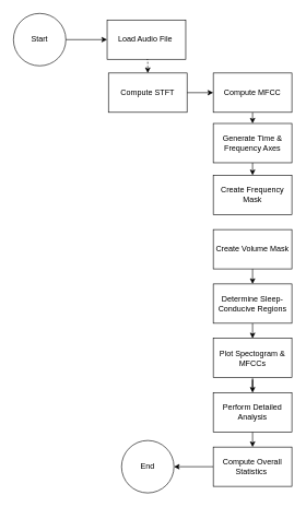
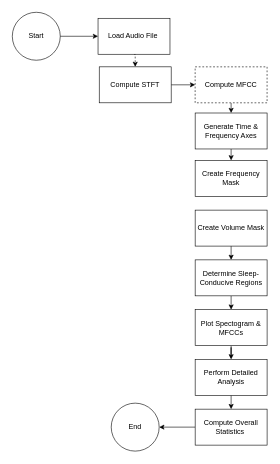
- <mxCell id="8" value="Compute MFCC" style="rounded=0;whiteSpace=wrap;html=1;" parent="1" vertex="1"><mxGeometry x="325" y="111" width="120" height="60" as="geometry" /></mxCell>
+ <mxCell id="8" value="Compute MFCC" style="rounded=0;whiteSpace=wrap;html=1;dashed=1;" parent="1" vertex="1"><mxGeometry x="325" y="111" width="120" height="60" as="geometry" /></mxCell>
